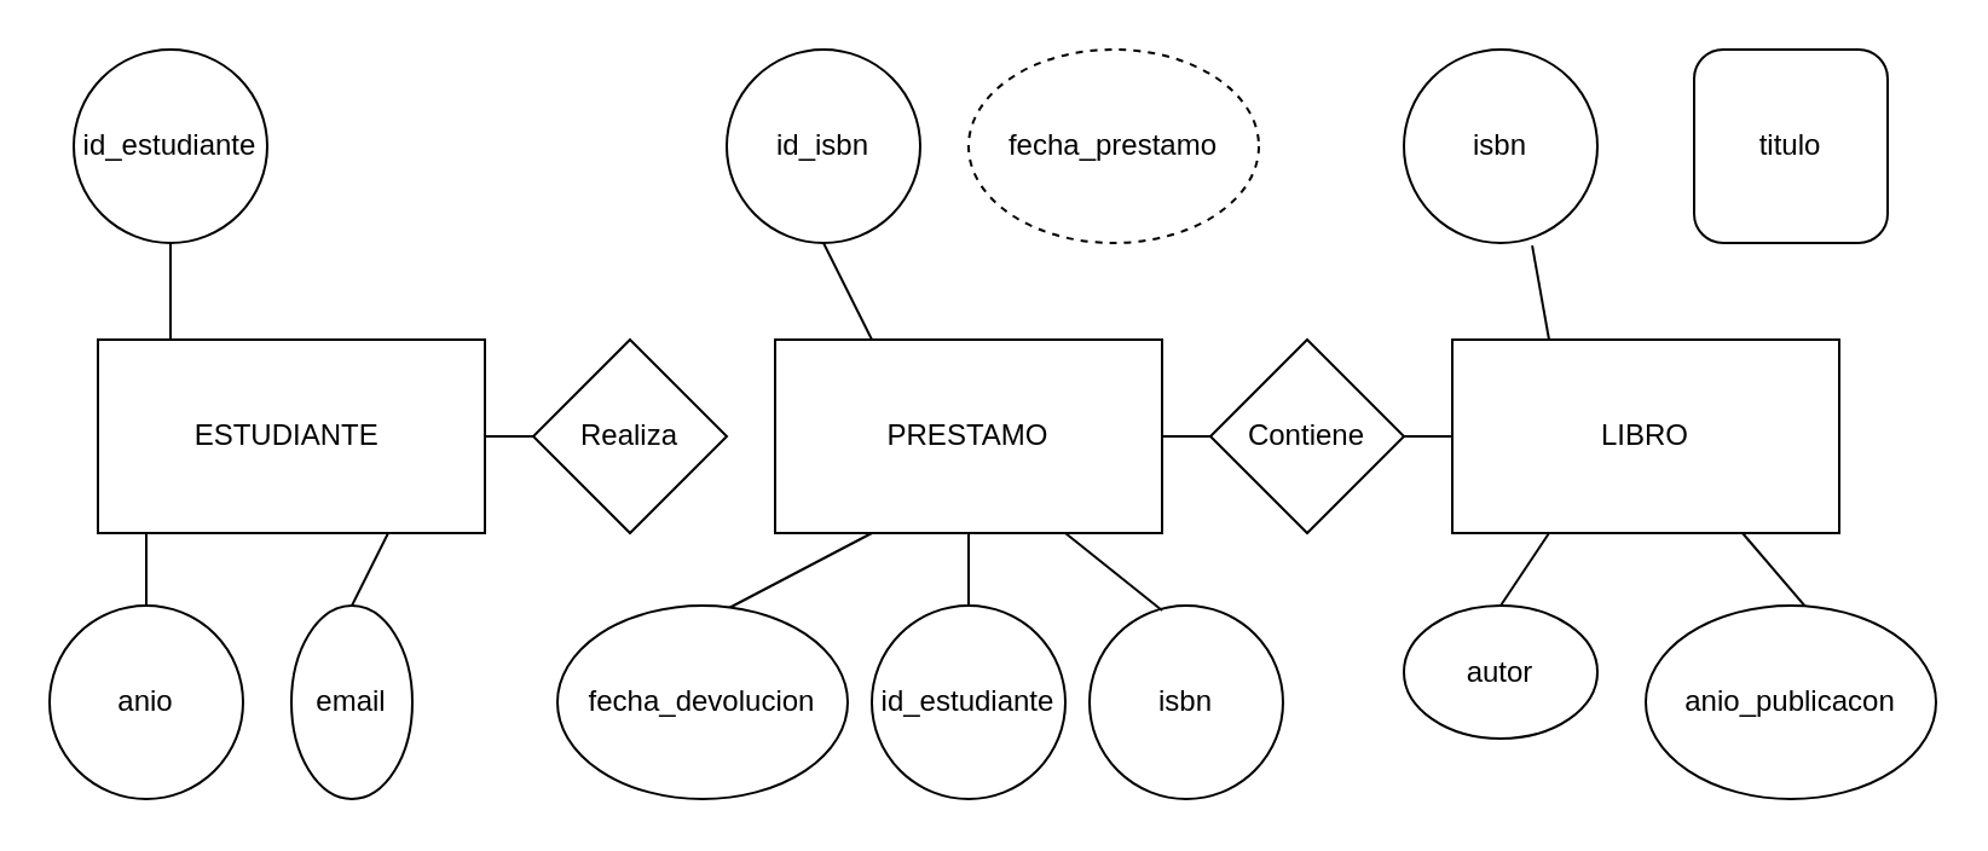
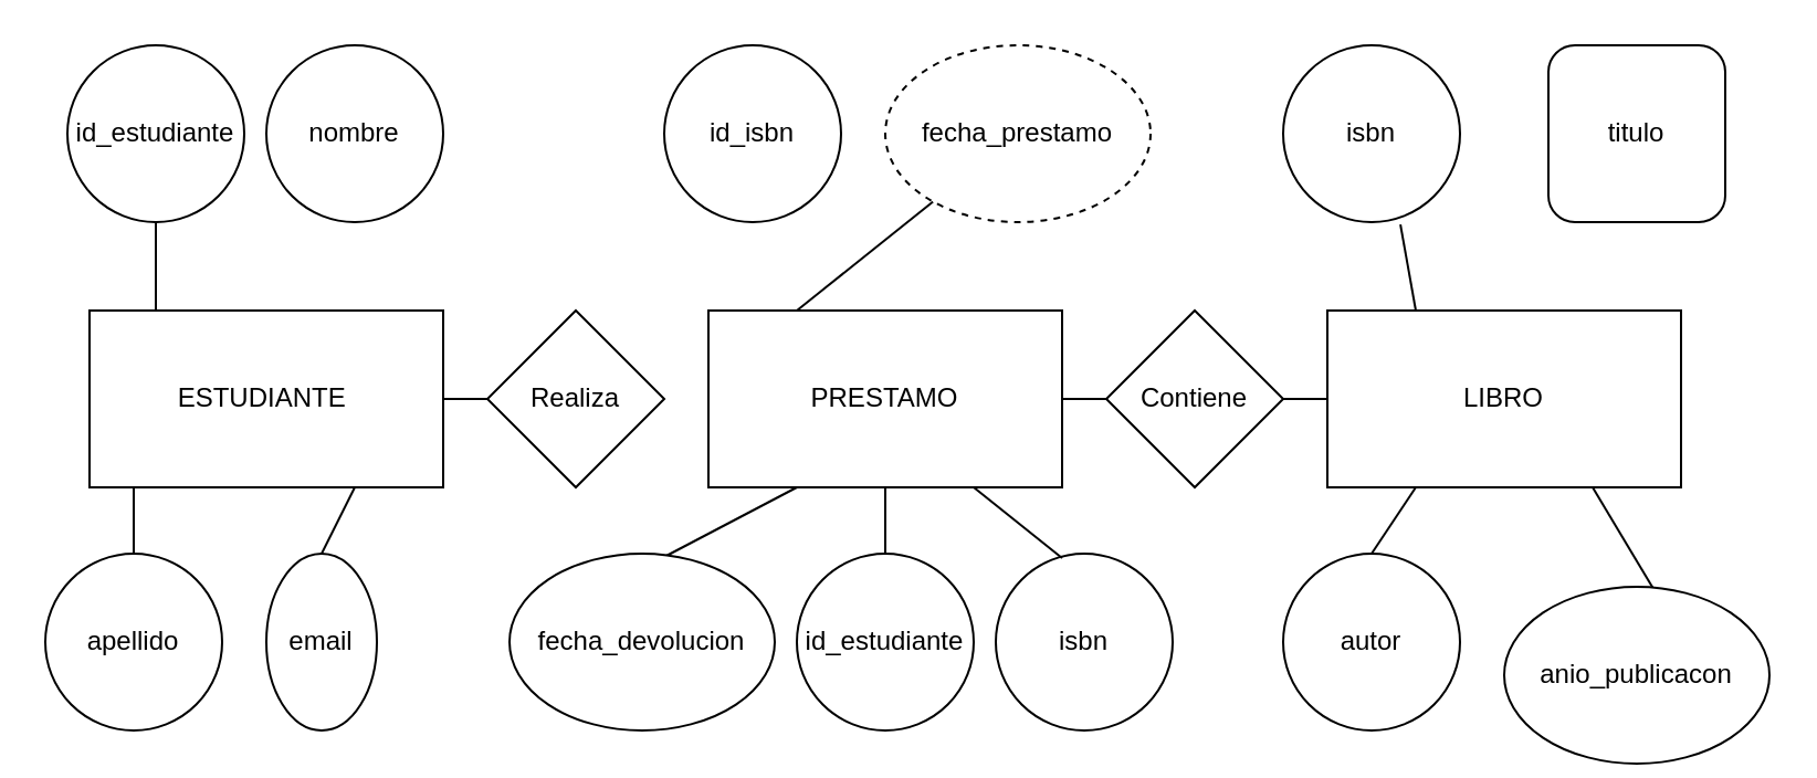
+ <mxCell id="11" value="nombre" style="ellipse;whiteSpace=wrap;html=1;aspect=fixed;" parent="1" vertex="1"><mxGeometry x="120" y="20" width="80" height="80" as="geometry" /></mxCell>
- <mxCell id="23" value="" style="endArrow=none;html=1;rounded=0;exitX=0.25;exitY=0;exitDx=0;exitDy=0;entryX=0.5;entryY=1;entryDx=0;entryDy=0;" parent="1" source="3" target="14" edge="1"><mxGeometry width="50" height="50" relative="1" as="geometry"><mxPoint x="310" y="170" as="sourcePoint" /><mxPoint x="360" y="120" as="targetPoint" /></mxGeometry></mxCell>
+ <mxCell id="23" value="" style="endArrow=none;html=1;rounded=0;exitX=0.25;exitY=0;exitDx=0;exitDy=0;" parent="1" source="3" target="30" edge="1"><mxGeometry width="50" height="50" relative="1" as="geometry"><mxPoint x="310" y="170" as="sourcePoint" /><mxPoint x="360" y="120" as="targetPoint" /></mxGeometry></mxCell>
- <mxCell id="18" value="autor" style="ellipse;whiteSpace=wrap;html=1;aspect=fixed;" parent="1" vertex="1"><mxGeometry x="580" y="250" width="80" height="55" as="geometry" /></mxCell>
+ <mxCell id="18" value="autor" style="ellipse;whiteSpace=wrap;html=1;aspect=fixed;" parent="1" vertex="1"><mxGeometry x="580" y="250" width="80" height="80" as="geometry" /></mxCell>
- <mxCell id="12" value="anio" style="ellipse;whiteSpace=wrap;html=1;aspect=fixed;" parent="1" vertex="1"><mxGeometry x="20" y="250" width="80" height="80" as="geometry" /></mxCell>
+ <mxCell id="12" value="apellido" style="ellipse;whiteSpace=wrap;html=1;aspect=fixed;" parent="1" vertex="1"><mxGeometry x="20" y="250" width="80" height="80" as="geometry" /></mxCell>
- <mxCell id="32" value="anio_publicacon" style="ellipse;whiteSpace=wrap;html=1;" parent="1" vertex="1"><mxGeometry x="680" y="250" width="120" height="80" as="geometry" /></mxCell>
+ <mxCell id="32" value="anio_publicacon" style="ellipse;whiteSpace=wrap;html=1;" parent="1" vertex="1"><mxGeometry x="680" y="265" width="120" height="80" as="geometry" /></mxCell>
